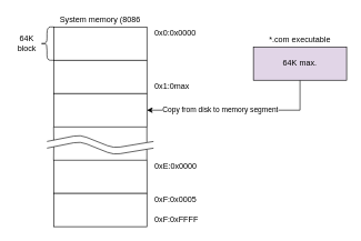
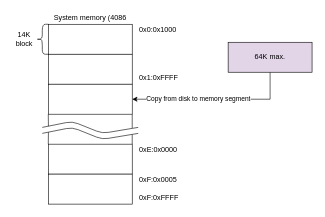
- <mxCell id="3" value="System memory (8086" style="text;html=1;strokeColor=none;fillColor=none;align=center;verticalAlign=middle;whiteSpace=wrap;rounded=0;" vertex="1" parent="1"><mxGeometry x="80" y="20" width="140" height="20" as="geometry" /></mxCell>
+ <mxCell id="3" value="System memory (4086" style="text;html=1;strokeColor=none;fillColor=none;align=center;verticalAlign=middle;whiteSpace=wrap;rounded=0;" vertex="1" parent="1"><mxGeometry x="80" y="20" width="140" height="20" as="geometry" /></mxCell>
- <mxCell id="16" value="0x0:0x0000" style="text;html=1;strokeColor=none;fillColor=none;align=left;verticalAlign=middle;whiteSpace=wrap;rounded=0;" vertex="1" parent="1"><mxGeometry x="230" y="40" width="70" height="20" as="geometry" /></mxCell>
+ <mxCell id="16" value="0x0:0x1000" style="text;html=1;strokeColor=none;fillColor=none;align=left;verticalAlign=middle;whiteSpace=wrap;rounded=0;" vertex="1" parent="1"><mxGeometry x="230" y="40" width="70" height="20" as="geometry" /></mxCell>
- <mxCell id="20" value="*.com executable" style="text;html=1;strokeColor=none;fillColor=none;align=center;verticalAlign=middle;whiteSpace=wrap;rounded=0;" vertex="1" parent="1"><mxGeometry x="390" y="50" width="120" height="20" as="geometry" /></mxCell>
- <mxCell id="15" value="64K&lt;br&gt;block" style="text;html=1;strokeColor=none;fillColor=none;align=center;verticalAlign=middle;whiteSpace=wrap;rounded=0;" vertex="1" parent="1"><mxGeometry x="20" y="50" width="40" height="30" as="geometry" /></mxCell>
+ <mxCell id="15" value="14K&lt;br&gt;block" style="text;html=1;strokeColor=none;fillColor=none;align=center;verticalAlign=middle;whiteSpace=wrap;rounded=0;" vertex="1" parent="1"><mxGeometry x="20" y="50" width="40" height="30" as="geometry" /></mxCell>
- <mxCell id="19" value="0x1:0max" style="text;html=1;strokeColor=none;fillColor=none;align=left;verticalAlign=middle;whiteSpace=wrap;rounded=0;" vertex="1" parent="1"><mxGeometry x="230" y="120" width="70" height="20" as="geometry" /></mxCell>
+ <mxCell id="19" value="0x1:0xFFFF" style="text;html=1;strokeColor=none;fillColor=none;align=left;verticalAlign=middle;whiteSpace=wrap;rounded=0;" vertex="1" parent="1"><mxGeometry x="230" y="120" width="70" height="20" as="geometry" /></mxCell>
